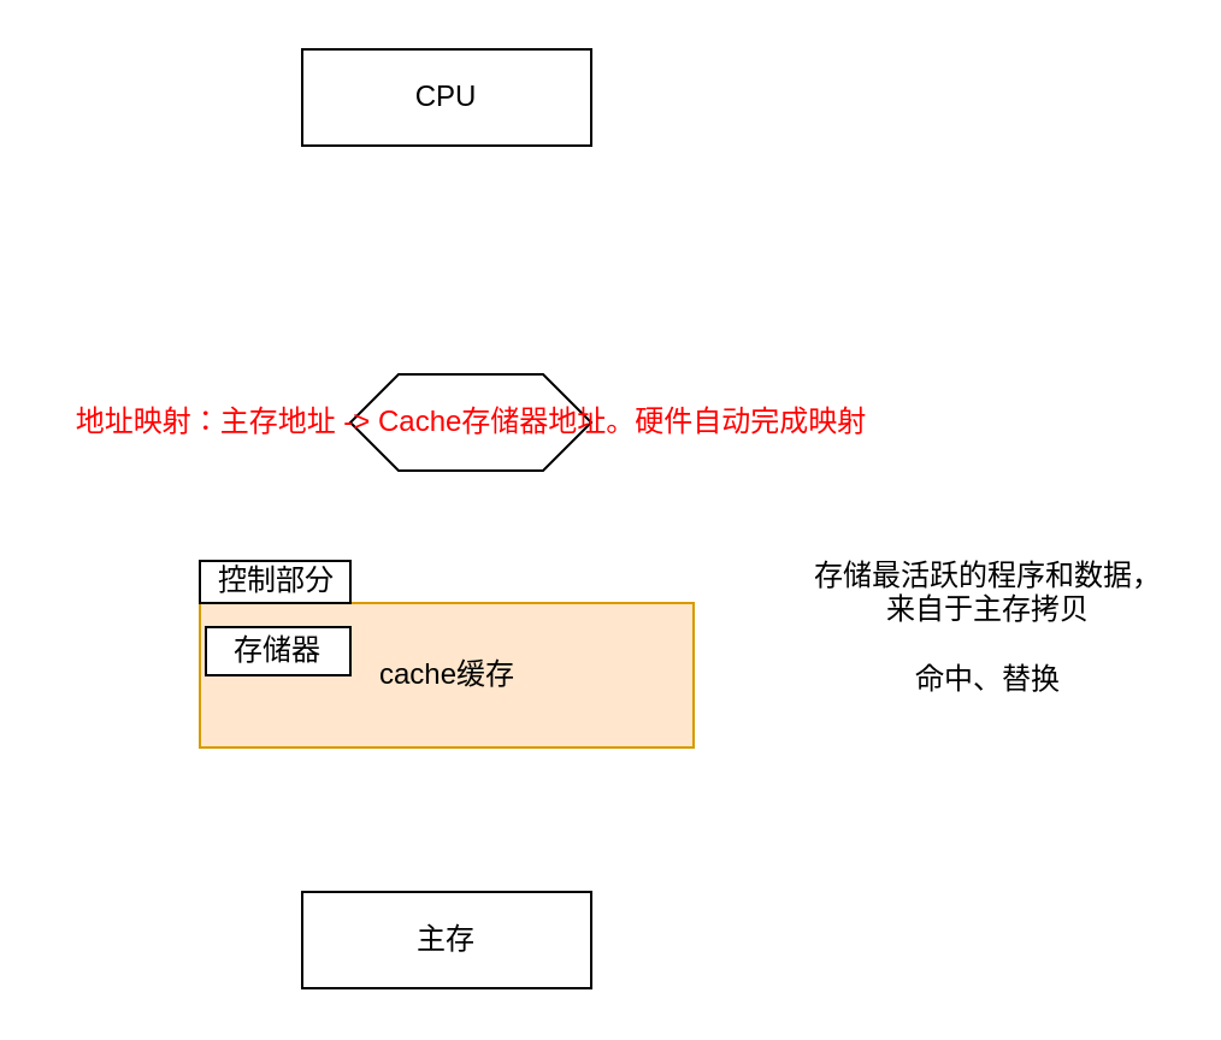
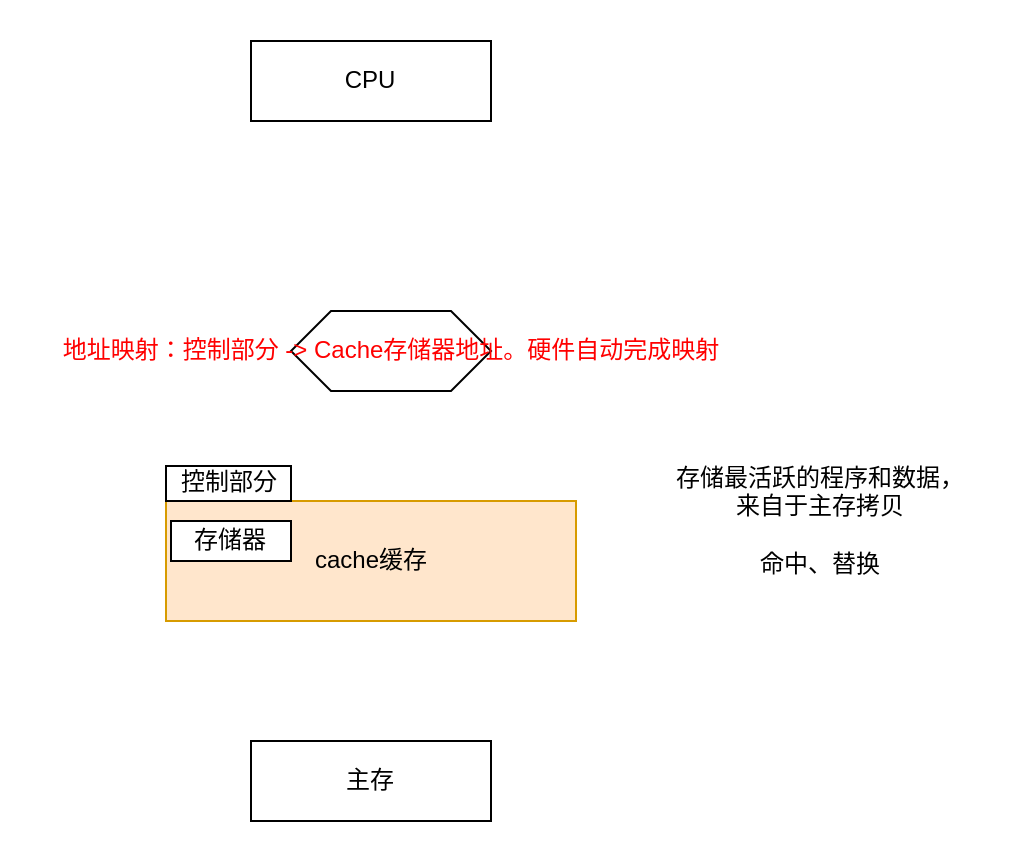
- <mxCell id="9" value="&lt;font color=&quot;#ff0000&quot;&gt;地址映射：主存地址 -&amp;gt; Cache存储器地址。硬件自动完成映射&lt;/font&gt;" style="text;html=1;align=center;verticalAlign=middle;resizable=0;points=[];autosize=1;strokeColor=none;fillColor=none;" vertex="1" parent="1"><mxGeometry x="20" y="160" width="350" height="30" as="geometry" /></mxCell>
+ <mxCell id="9" value="&lt;font color=&quot;#ff0000&quot;&gt;地址映射：控制部分 -&amp;gt; Cache存储器地址。硬件自动完成映射&lt;/font&gt;" style="text;html=1;align=center;verticalAlign=middle;resizable=0;points=[];autosize=1;strokeColor=none;fillColor=none;" vertex="1" parent="1"><mxGeometry x="20" y="160" width="350" height="30" as="geometry" /></mxCell>
